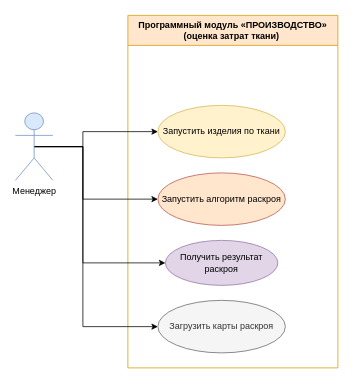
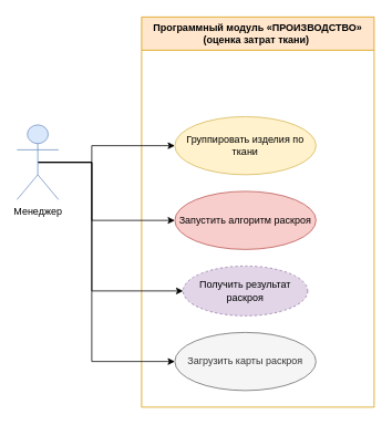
- <mxCell id="3" value="Запустить изделия по ткани" style="ellipse;whiteSpace=wrap;html=1;fillColor=#fff2cc;strokeColor=#d6b656;" vertex="1" parent="2"><mxGeometry x="40" y="120" width="170" height="70" as="geometry" /></mxCell>
+ <mxCell id="3" value="Группировать изделия по ткани" style="ellipse;whiteSpace=wrap;html=1;fillColor=#fff2cc;strokeColor=#d6b656;" vertex="1" parent="2"><mxGeometry x="40" y="120" width="170" height="70" as="geometry" /></mxCell>
- <mxCell id="5" value="Запустить алгоритм раскроя" style="ellipse;whiteSpace=wrap;html=1;fillColor=#ffe6cc;strokeColor=#b85450;" vertex="1" parent="2"><mxGeometry x="40" y="210" width="170" height="70" as="geometry" /></mxCell>
+ <mxCell id="5" value="Запустить алгоритм раскроя" style="ellipse;whiteSpace=wrap;html=1;fillColor=#f8cecc;strokeColor=#b85450;" vertex="1" parent="2"><mxGeometry x="40" y="210" width="170" height="70" as="geometry" /></mxCell>
- <mxCell id="4" value="Получить результат раскроя" style="ellipse;whiteSpace=wrap;html=1;fillColor=#e1d5e7;strokeColor=#9673a6;" vertex="1" parent="2"><mxGeometry x="50" y="300" width="150" height="60" as="geometry" /></mxCell>
+ <mxCell id="4" value="Получить результат раскроя" style="ellipse;whiteSpace=wrap;html=1;fillColor=#e1d5e7;strokeColor=#9673a6;dashed=1;" vertex="1" parent="2"><mxGeometry x="50" y="300" width="150" height="60" as="geometry" /></mxCell>
